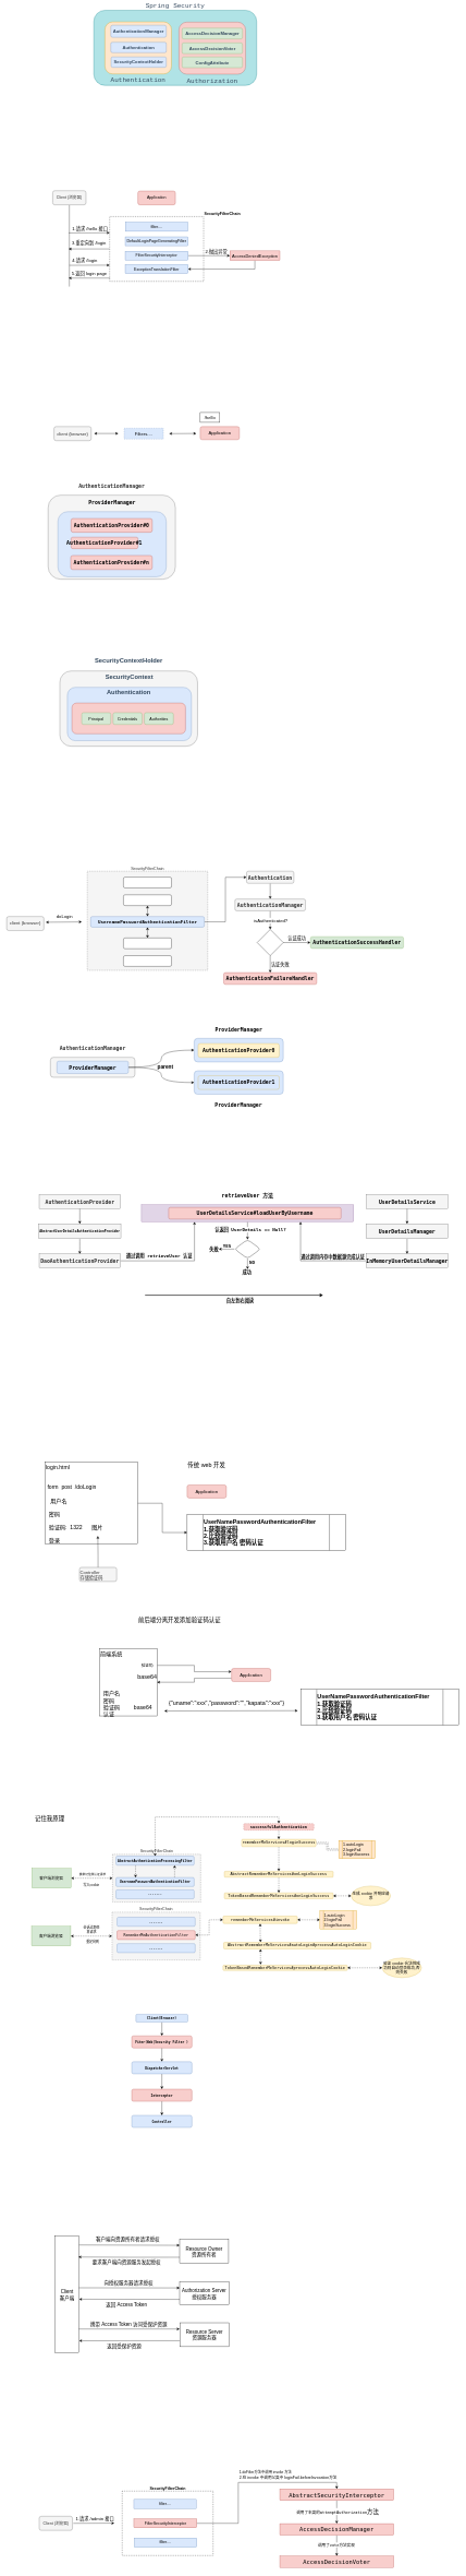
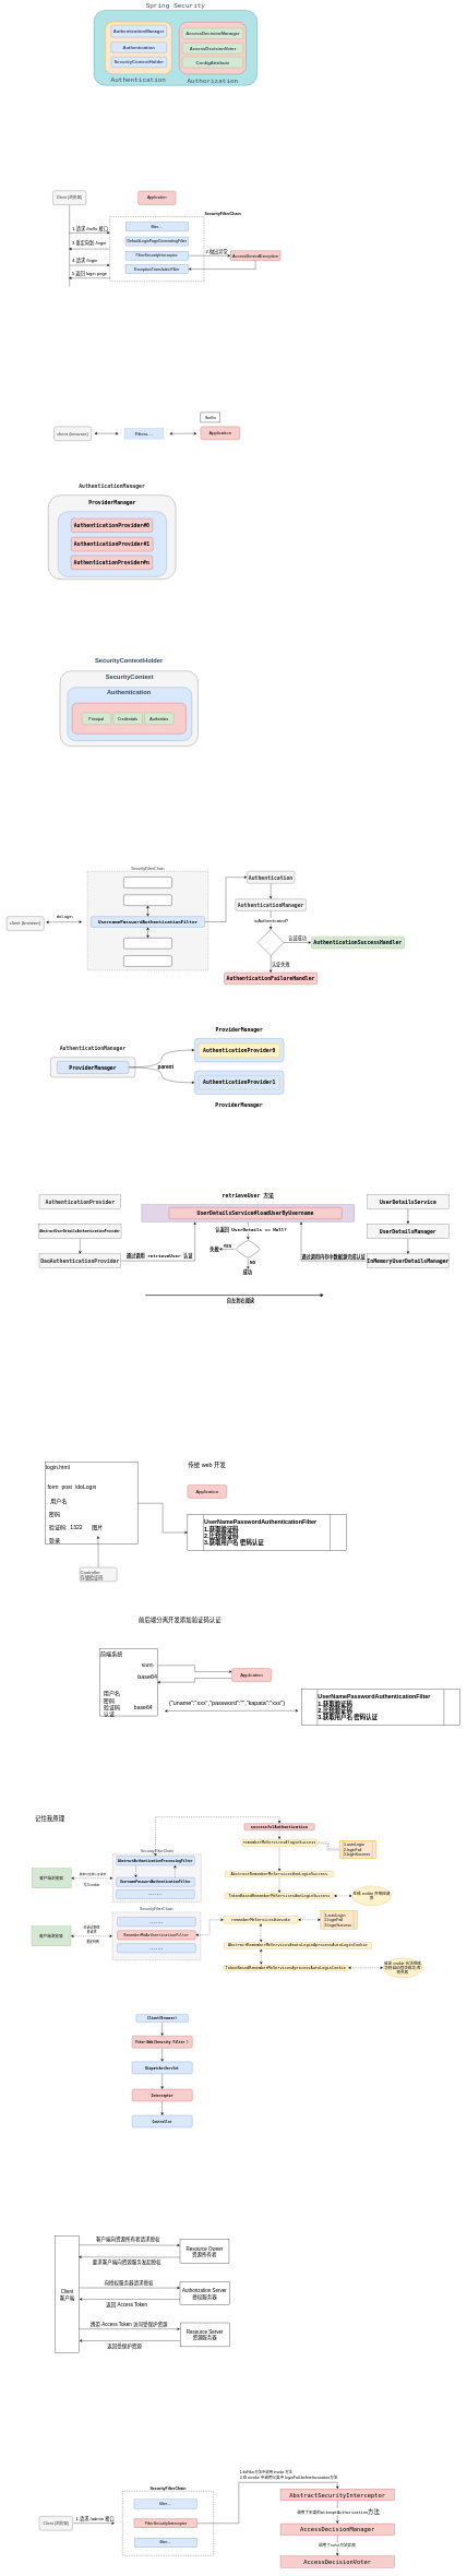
- <mxCell id="42" value="&lt;pre style=&quot;font-family: &amp;quot;jetbrains mono&amp;quot; , monospace ; font-size: 12pt&quot;&gt;AuthenticationProvider#1&lt;/pre&gt;" style="rounded=1;whiteSpace=wrap;html=1;labelBackgroundColor=none;fillColor=#f8cecc;strokeColor=#b85450;fontStyle=1" parent="1" vertex="1"><mxGeometry x="217.25" y="1631" width="205" height="35" as="geometry" /></mxCell>
+ <mxCell id="42" value="&lt;pre style=&quot;font-family: &amp;quot;jetbrains mono&amp;quot; , monospace ; font-size: 12pt&quot;&gt;AuthenticationProvider#1&lt;/pre&gt;" style="rounded=1;whiteSpace=wrap;html=1;labelBackgroundColor=none;fillColor=#f8cecc;strokeColor=#b85450;fontStyle=1" parent="1" vertex="1"><mxGeometry x="217.25" y="1631" width="249.75" height="43" as="geometry" /></mxCell>
- <mxCell id="80" style="edgeStyle=orthogonalEdgeStyle;curved=1;rounded=0;orthogonalLoop=1;jettySize=auto;html=1;exitX=0.5;exitY=1;exitDx=0;exitDy=0;fontSize=16;fontColor=#333333;startArrow=none;startFill=0;" parent="1" source="81" target="83" edge="1"><mxGeometry relative="1" as="geometry" /></mxCell>
- <mxCell id="137" value="&lt;pre style=&quot;font-family: &amp;quot;jetbrains mono&amp;quot;, monospace; font-size: 12px;&quot;&gt;&lt;b style=&quot;font-size: 12px;&quot;&gt;&lt;font style=&quot;font-size: 12px;&quot;&gt;successfulAuthentication&lt;/font&gt;&lt;/b&gt;&lt;/pre&gt;" style="rounded=1;whiteSpace=wrap;html=1;fontSize=12;fillColor=#f8cecc;strokeColor=#b85450;dashed=1;" parent="1" vertex="1"><mxGeometry x="746.3" y="5563" width="215" height="20" as="geometry" /></mxCell>
+ <mxCell id="137" value="&lt;pre style=&quot;font-family: &amp;quot;jetbrains mono&amp;quot;, monospace; font-size: 12px;&quot;&gt;&lt;b style=&quot;font-size: 12px;&quot;&gt;&lt;font style=&quot;font-size: 12px;&quot;&gt;successfulAuthentication&lt;/font&gt;&lt;/b&gt;&lt;/pre&gt;" style="rounded=1;whiteSpace=wrap;html=1;fontSize=12;fillColor=#f8cecc;strokeColor=#b85450;" parent="1" vertex="1"><mxGeometry x="746.3" y="5563" width="215" height="20" as="geometry" /></mxCell>
